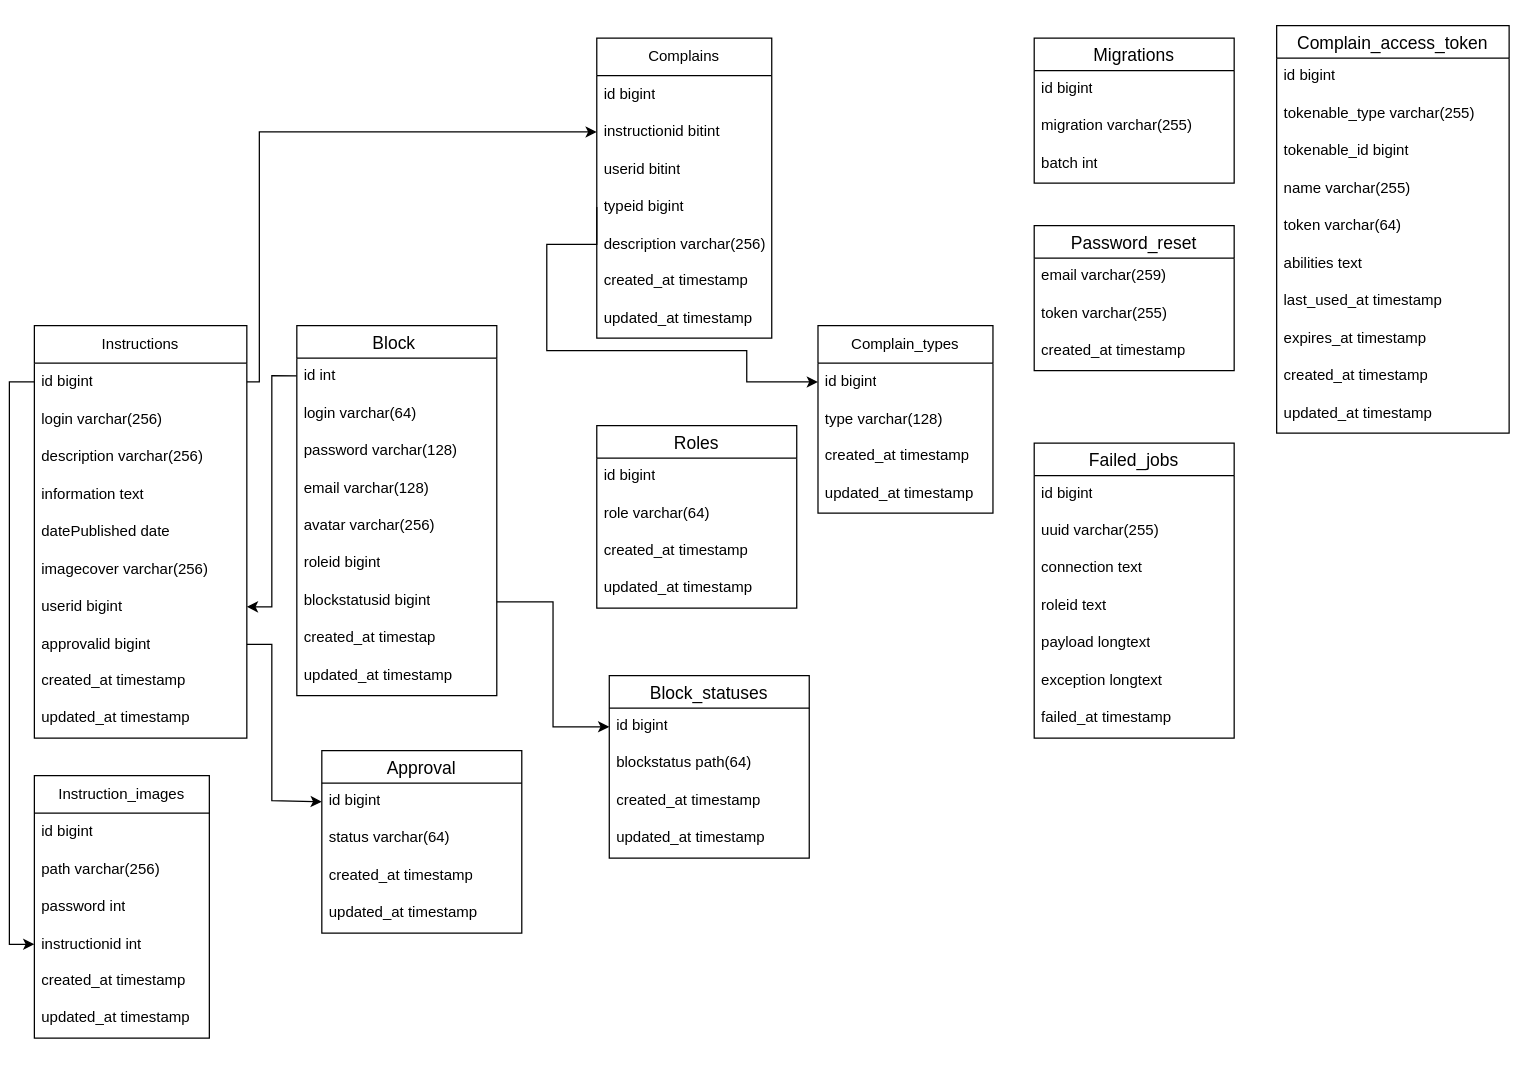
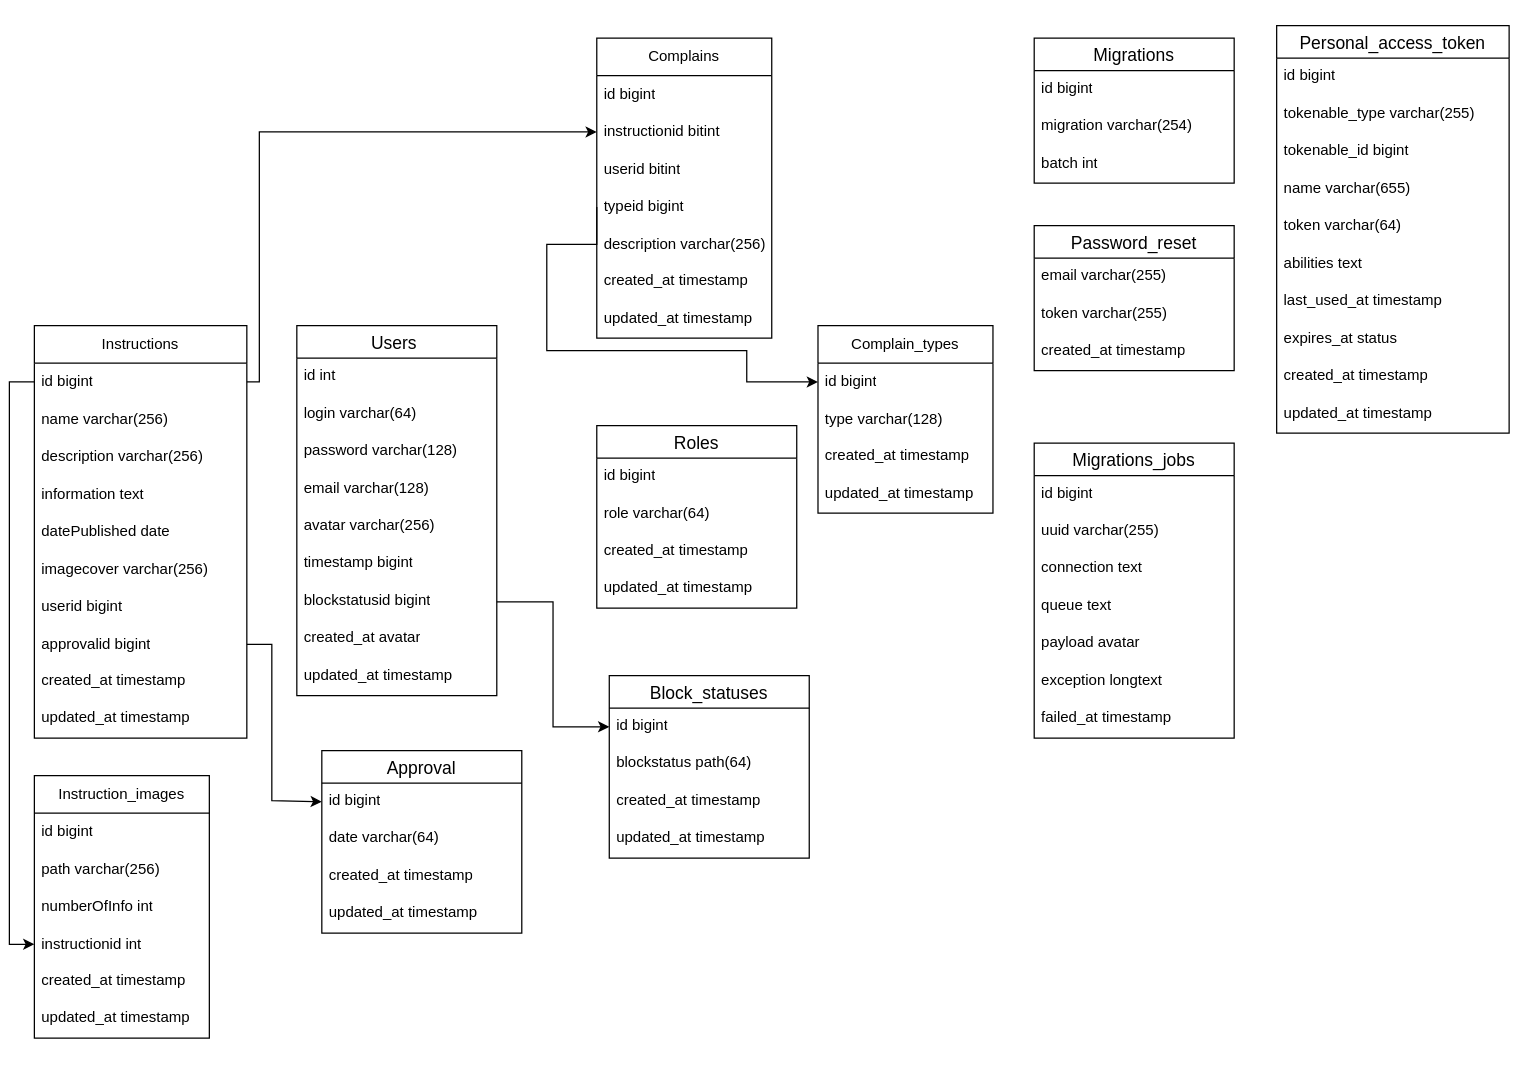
- <mxCell id="80" value="Complain_access_token" style="swimlane;fontStyle=0;childLayout=stackLayout;horizontal=1;startSize=26;horizontalStack=0;resizeParent=1;resizeParentMax=0;resizeLast=0;collapsible=1;marginBottom=0;align=center;fontSize=14;" parent="1" vertex="1"><mxGeometry x="1014" width="186" height="326" as="geometry" y="20" /></mxCell>
+ <mxCell id="80" value="Personal_access_token" style="swimlane;fontStyle=0;childLayout=stackLayout;horizontal=1;startSize=26;horizontalStack=0;resizeParent=1;resizeParentMax=0;resizeLast=0;collapsible=1;marginBottom=0;align=center;fontSize=14;" parent="1" vertex="1"><mxGeometry x="1014" width="186" height="326" as="geometry" y="20" /></mxCell>
- <mxCell id="74" value="migration varchar(255)" style="text;strokeColor=none;fillColor=none;spacingLeft=4;spacingRight=4;overflow=hidden;rotatable=0;points=[[0,0.5],[1,0.5]];portConstraint=eastwest;fontSize=12;whiteSpace=wrap;html=1;" parent="72" vertex="1"><mxGeometry y="56" width="160" height="30" as="geometry" /></mxCell>
+ <mxCell id="74" value="migration varchar(254)" style="text;strokeColor=none;fillColor=none;spacingLeft=4;spacingRight=4;overflow=hidden;rotatable=0;points=[[0,0.5],[1,0.5]];portConstraint=eastwest;fontSize=12;whiteSpace=wrap;html=1;" parent="72" vertex="1"><mxGeometry y="56" width="160" height="30" as="geometry" /></mxCell>
- <mxCell id="84" value="name varchar(255)" style="text;strokeColor=none;fillColor=none;spacingLeft=4;spacingRight=4;overflow=hidden;rotatable=0;points=[[0,0.5],[1,0.5]];portConstraint=eastwest;fontSize=12;whiteSpace=wrap;html=1;" parent="80" vertex="1"><mxGeometry y="116" width="186" height="30" as="geometry" /></mxCell>
+ <mxCell id="84" value="name varchar(655)" style="text;strokeColor=none;fillColor=none;spacingLeft=4;spacingRight=4;overflow=hidden;rotatable=0;points=[[0,0.5],[1,0.5]];portConstraint=eastwest;fontSize=12;whiteSpace=wrap;html=1;" parent="80" vertex="1"><mxGeometry y="116" width="186" height="30" as="geometry" /></mxCell>
- <mxCell id="77" value="email varchar(259)" style="text;strokeColor=none;fillColor=none;spacingLeft=4;spacingRight=4;overflow=hidden;rotatable=0;points=[[0,0.5],[1,0.5]];portConstraint=eastwest;fontSize=12;whiteSpace=wrap;html=1;" parent="76" vertex="1"><mxGeometry y="26" width="160" height="30" as="geometry" /></mxCell>
+ <mxCell id="77" value="email varchar(255)" style="text;strokeColor=none;fillColor=none;spacingLeft=4;spacingRight=4;overflow=hidden;rotatable=0;points=[[0,0.5],[1,0.5]];portConstraint=eastwest;fontSize=12;whiteSpace=wrap;html=1;" parent="76" vertex="1"><mxGeometry y="26" width="160" height="30" as="geometry" /></mxCell>
- <mxCell id="88" value="expires_at timestamp" style="text;strokeColor=none;fillColor=none;spacingLeft=4;spacingRight=4;overflow=hidden;rotatable=0;points=[[0,0.5],[1,0.5]];portConstraint=eastwest;fontSize=12;whiteSpace=wrap;html=1;" parent="80" vertex="1"><mxGeometry y="236" width="186" height="30" as="geometry" /></mxCell>
+ <mxCell id="88" value="expires_at status" style="text;strokeColor=none;fillColor=none;spacingLeft=4;spacingRight=4;overflow=hidden;rotatable=0;points=[[0,0.5],[1,0.5]];portConstraint=eastwest;fontSize=12;whiteSpace=wrap;html=1;" parent="80" vertex="1"><mxGeometry y="236" width="186" height="30" as="geometry" /></mxCell>
- <mxCell id="2" value="Block " style="swimlane;fontStyle=0;childLayout=stackLayout;horizontal=1;startSize=26;horizontalStack=0;resizeParent=1;resizeParentMax=0;resizeLast=0;collapsible=1;marginBottom=0;align=center;fontSize=14;" parent="1" vertex="1"><mxGeometry x="230" y="260" width="160" height="296" as="geometry" /></mxCell>
+ <mxCell id="2" value="Users " style="swimlane;fontStyle=0;childLayout=stackLayout;horizontal=1;startSize=26;horizontalStack=0;resizeParent=1;resizeParentMax=0;resizeLast=0;collapsible=1;marginBottom=0;align=center;fontSize=14;" parent="1" vertex="1"><mxGeometry x="230" y="260" width="160" height="296" as="geometry" /></mxCell>
- <mxCell id="20" value="login varchar(256&lt;span style=&quot;background-color: initial;&quot;&gt;)&lt;/span&gt;" style="text;strokeColor=none;fillColor=none;align=left;verticalAlign=middle;spacingLeft=4;spacingRight=4;overflow=hidden;points=[[0,0.5],[1,0.5]];portConstraint=eastwest;rotatable=0;whiteSpace=wrap;html=1;" parent="18" vertex="1"><mxGeometry y="60" width="170" height="30" as="geometry" /></mxCell>
+ <mxCell id="20" value="name varchar(256&lt;span style=&quot;background-color: initial;&quot;&gt;)&lt;/span&gt;" style="text;strokeColor=none;fillColor=none;align=left;verticalAlign=middle;spacingLeft=4;spacingRight=4;overflow=hidden;points=[[0,0.5],[1,0.5]];portConstraint=eastwest;rotatable=0;whiteSpace=wrap;html=1;" parent="18" vertex="1"><mxGeometry y="60" width="170" height="30" as="geometry" /></mxCell>
- <mxCell id="64" value="Failed_jobs" style="swimlane;fontStyle=0;childLayout=stackLayout;horizontal=1;startSize=26;horizontalStack=0;resizeParent=1;resizeParentMax=0;resizeLast=0;collapsible=1;marginBottom=0;align=center;fontSize=14;" parent="1" vertex="1"><mxGeometry x="820" y="354" width="160" height="236" as="geometry" /></mxCell>
+ <mxCell id="64" value="Migrations_jobs" style="swimlane;fontStyle=0;childLayout=stackLayout;horizontal=1;startSize=26;horizontalStack=0;resizeParent=1;resizeParentMax=0;resizeLast=0;collapsible=1;marginBottom=0;align=center;fontSize=14;" parent="1" vertex="1"><mxGeometry x="820" y="354" width="160" height="236" as="geometry" /></mxCell>
- <mxCell id="29" value="" style="endArrow=classic;html=1;rounded=0;entryX=1;entryY=0.5;entryDx=0;entryDy=0;exitX=-0.001;exitY=0.471;exitDx=0;exitDy=0;exitPerimeter=0;" parent="1" source="4" target="25" edge="1"><mxGeometry width="50" height="50" relative="1" as="geometry"><mxPoint x="-320" y="310" as="sourcePoint" /><mxPoint x="-145" y="510" as="targetPoint" /><Array as="points"><mxPoint x="210" y="300" /><mxPoint x="210" y="485" /></Array></mxGeometry></mxCell>
- <mxCell id="9" value="roleid bigint" style="text;strokeColor=none;fillColor=none;spacingLeft=4;spacingRight=4;overflow=hidden;rotatable=0;points=[[0,0.5],[1,0.5]];portConstraint=eastwest;fontSize=12;whiteSpace=wrap;html=1;" parent="2" vertex="1"><mxGeometry y="176" width="160" height="30" as="geometry" /></mxCell>
+ <mxCell id="9" value="timestamp bigint" style="text;strokeColor=none;fillColor=none;spacingLeft=4;spacingRight=4;overflow=hidden;rotatable=0;points=[[0,0.5],[1,0.5]];portConstraint=eastwest;fontSize=12;whiteSpace=wrap;html=1;" parent="2" vertex="1"><mxGeometry y="176" width="160" height="30" as="geometry" /></mxCell>
- <mxCell id="68" value="roleid text" style="text;strokeColor=none;fillColor=none;spacingLeft=4;spacingRight=4;overflow=hidden;rotatable=0;points=[[0,0.5],[1,0.5]];portConstraint=eastwest;fontSize=12;whiteSpace=wrap;html=1;" parent="64" vertex="1"><mxGeometry y="116" width="160" height="30" as="geometry" /></mxCell>
+ <mxCell id="68" value="queue text" style="text;strokeColor=none;fillColor=none;spacingLeft=4;spacingRight=4;overflow=hidden;rotatable=0;points=[[0,0.5],[1,0.5]];portConstraint=eastwest;fontSize=12;whiteSpace=wrap;html=1;" parent="64" vertex="1"><mxGeometry y="116" width="160" height="30" as="geometry" /></mxCell>
- <mxCell id="11" value="created_at timestap" style="text;strokeColor=none;fillColor=none;spacingLeft=4;spacingRight=4;overflow=hidden;rotatable=0;points=[[0,0.5],[1,0.5]];portConstraint=eastwest;fontSize=12;whiteSpace=wrap;html=1;" parent="2" vertex="1"><mxGeometry y="236" width="160" height="30" as="geometry" /></mxCell>
+ <mxCell id="11" value="created_at avatar" style="text;strokeColor=none;fillColor=none;spacingLeft=4;spacingRight=4;overflow=hidden;rotatable=0;points=[[0,0.5],[1,0.5]];portConstraint=eastwest;fontSize=12;whiteSpace=wrap;html=1;" parent="2" vertex="1"><mxGeometry y="236" width="160" height="30" as="geometry" /></mxCell>
- <mxCell id="69" value="payload longtext" style="text;strokeColor=none;fillColor=none;spacingLeft=4;spacingRight=4;overflow=hidden;rotatable=0;points=[[0,0.5],[1,0.5]];portConstraint=eastwest;fontSize=12;whiteSpace=wrap;html=1;" parent="64" vertex="1"><mxGeometry y="146" width="160" height="30" as="geometry" /></mxCell>
+ <mxCell id="69" value="payload avatar" style="text;strokeColor=none;fillColor=none;spacingLeft=4;spacingRight=4;overflow=hidden;rotatable=0;points=[[0,0.5],[1,0.5]];portConstraint=eastwest;fontSize=12;whiteSpace=wrap;html=1;" parent="64" vertex="1"><mxGeometry y="146" width="160" height="30" as="geometry" /></mxCell>
- <mxCell id="40" value="status varchar(64)" style="text;strokeColor=none;fillColor=none;spacingLeft=4;spacingRight=4;overflow=hidden;rotatable=0;points=[[0,0.5],[1,0.5]];portConstraint=eastwest;fontSize=12;whiteSpace=wrap;html=1;" parent="38" vertex="1"><mxGeometry y="56" width="160" height="30" as="geometry" /></mxCell>
+ <mxCell id="40" value="date varchar(64)" style="text;strokeColor=none;fillColor=none;spacingLeft=4;spacingRight=4;overflow=hidden;rotatable=0;points=[[0,0.5],[1,0.5]];portConstraint=eastwest;fontSize=12;whiteSpace=wrap;html=1;" parent="38" vertex="1"><mxGeometry y="56" width="160" height="30" as="geometry" /></mxCell>
- <mxCell id="33" value="password int" style="text;strokeColor=none;fillColor=none;align=left;verticalAlign=middle;spacingLeft=4;spacingRight=4;overflow=hidden;points=[[0,0.5],[1,0.5]];portConstraint=eastwest;rotatable=0;whiteSpace=wrap;html=1;" parent="30" vertex="1"><mxGeometry y="90" width="140" height="30" as="geometry" /></mxCell>
+ <mxCell id="33" value="numberOfInfo int" style="text;strokeColor=none;fillColor=none;align=left;verticalAlign=middle;spacingLeft=4;spacingRight=4;overflow=hidden;points=[[0,0.5],[1,0.5]];portConstraint=eastwest;rotatable=0;whiteSpace=wrap;html=1;" parent="30" vertex="1"><mxGeometry y="90" width="140" height="30" as="geometry" /></mxCell>
